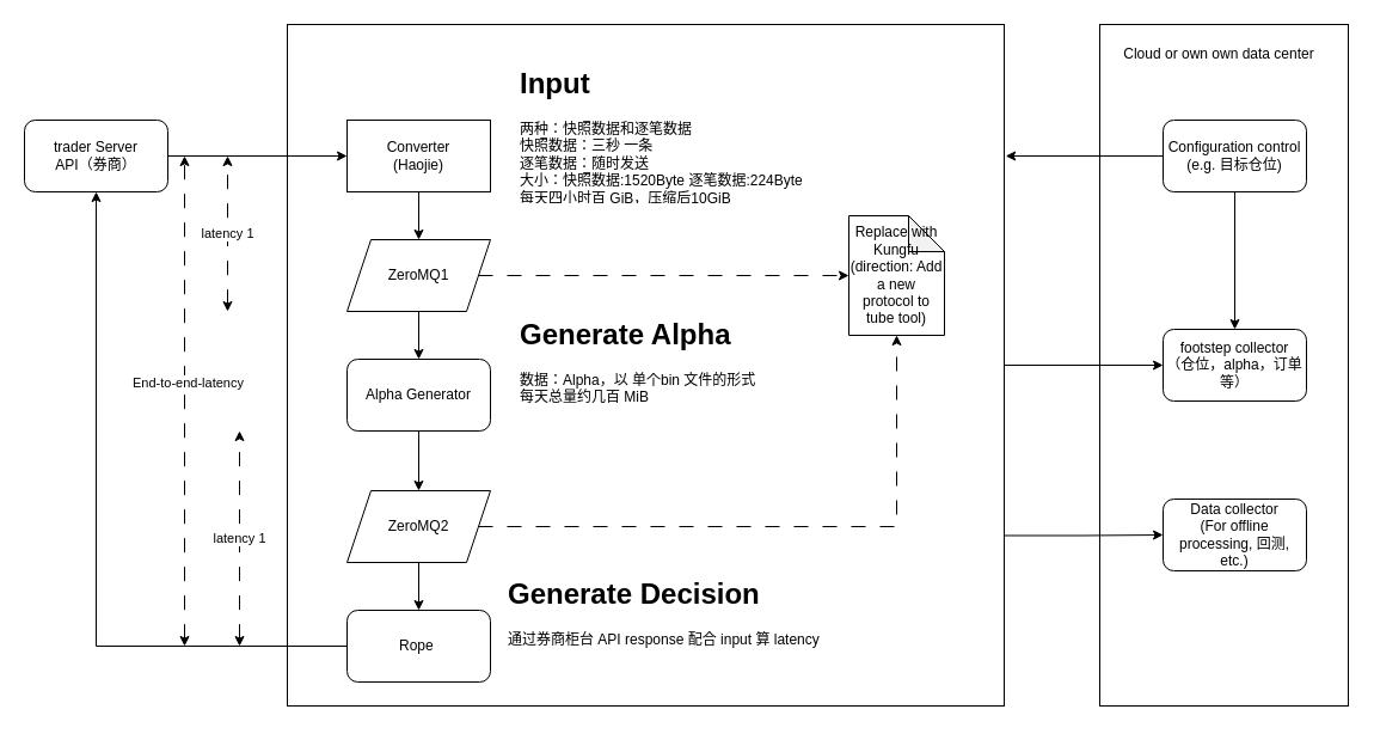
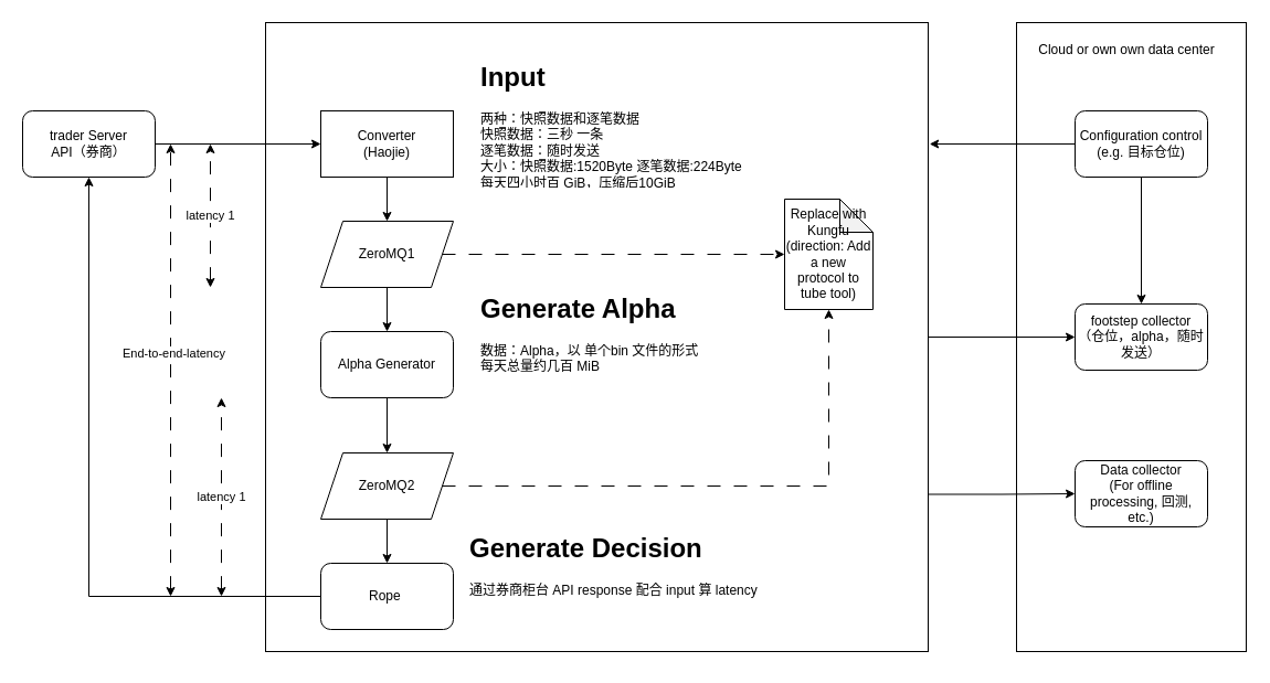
- <mxCell id="23" value="footstep collector&lt;br&gt;（仓位，alpha，订单等）" style="rounded=1;whiteSpace=wrap;html=1;" parent="1" vertex="1"><mxGeometry x="973" y="275" width="120" height="60" as="geometry" /></mxCell>
+ <mxCell id="23" value="footstep collector&lt;br&gt;（仓位，alpha，随时发送）" style="rounded=1;whiteSpace=wrap;html=1;" parent="1" vertex="1"><mxGeometry x="973" y="275" width="120" height="60" as="geometry" /></mxCell>
